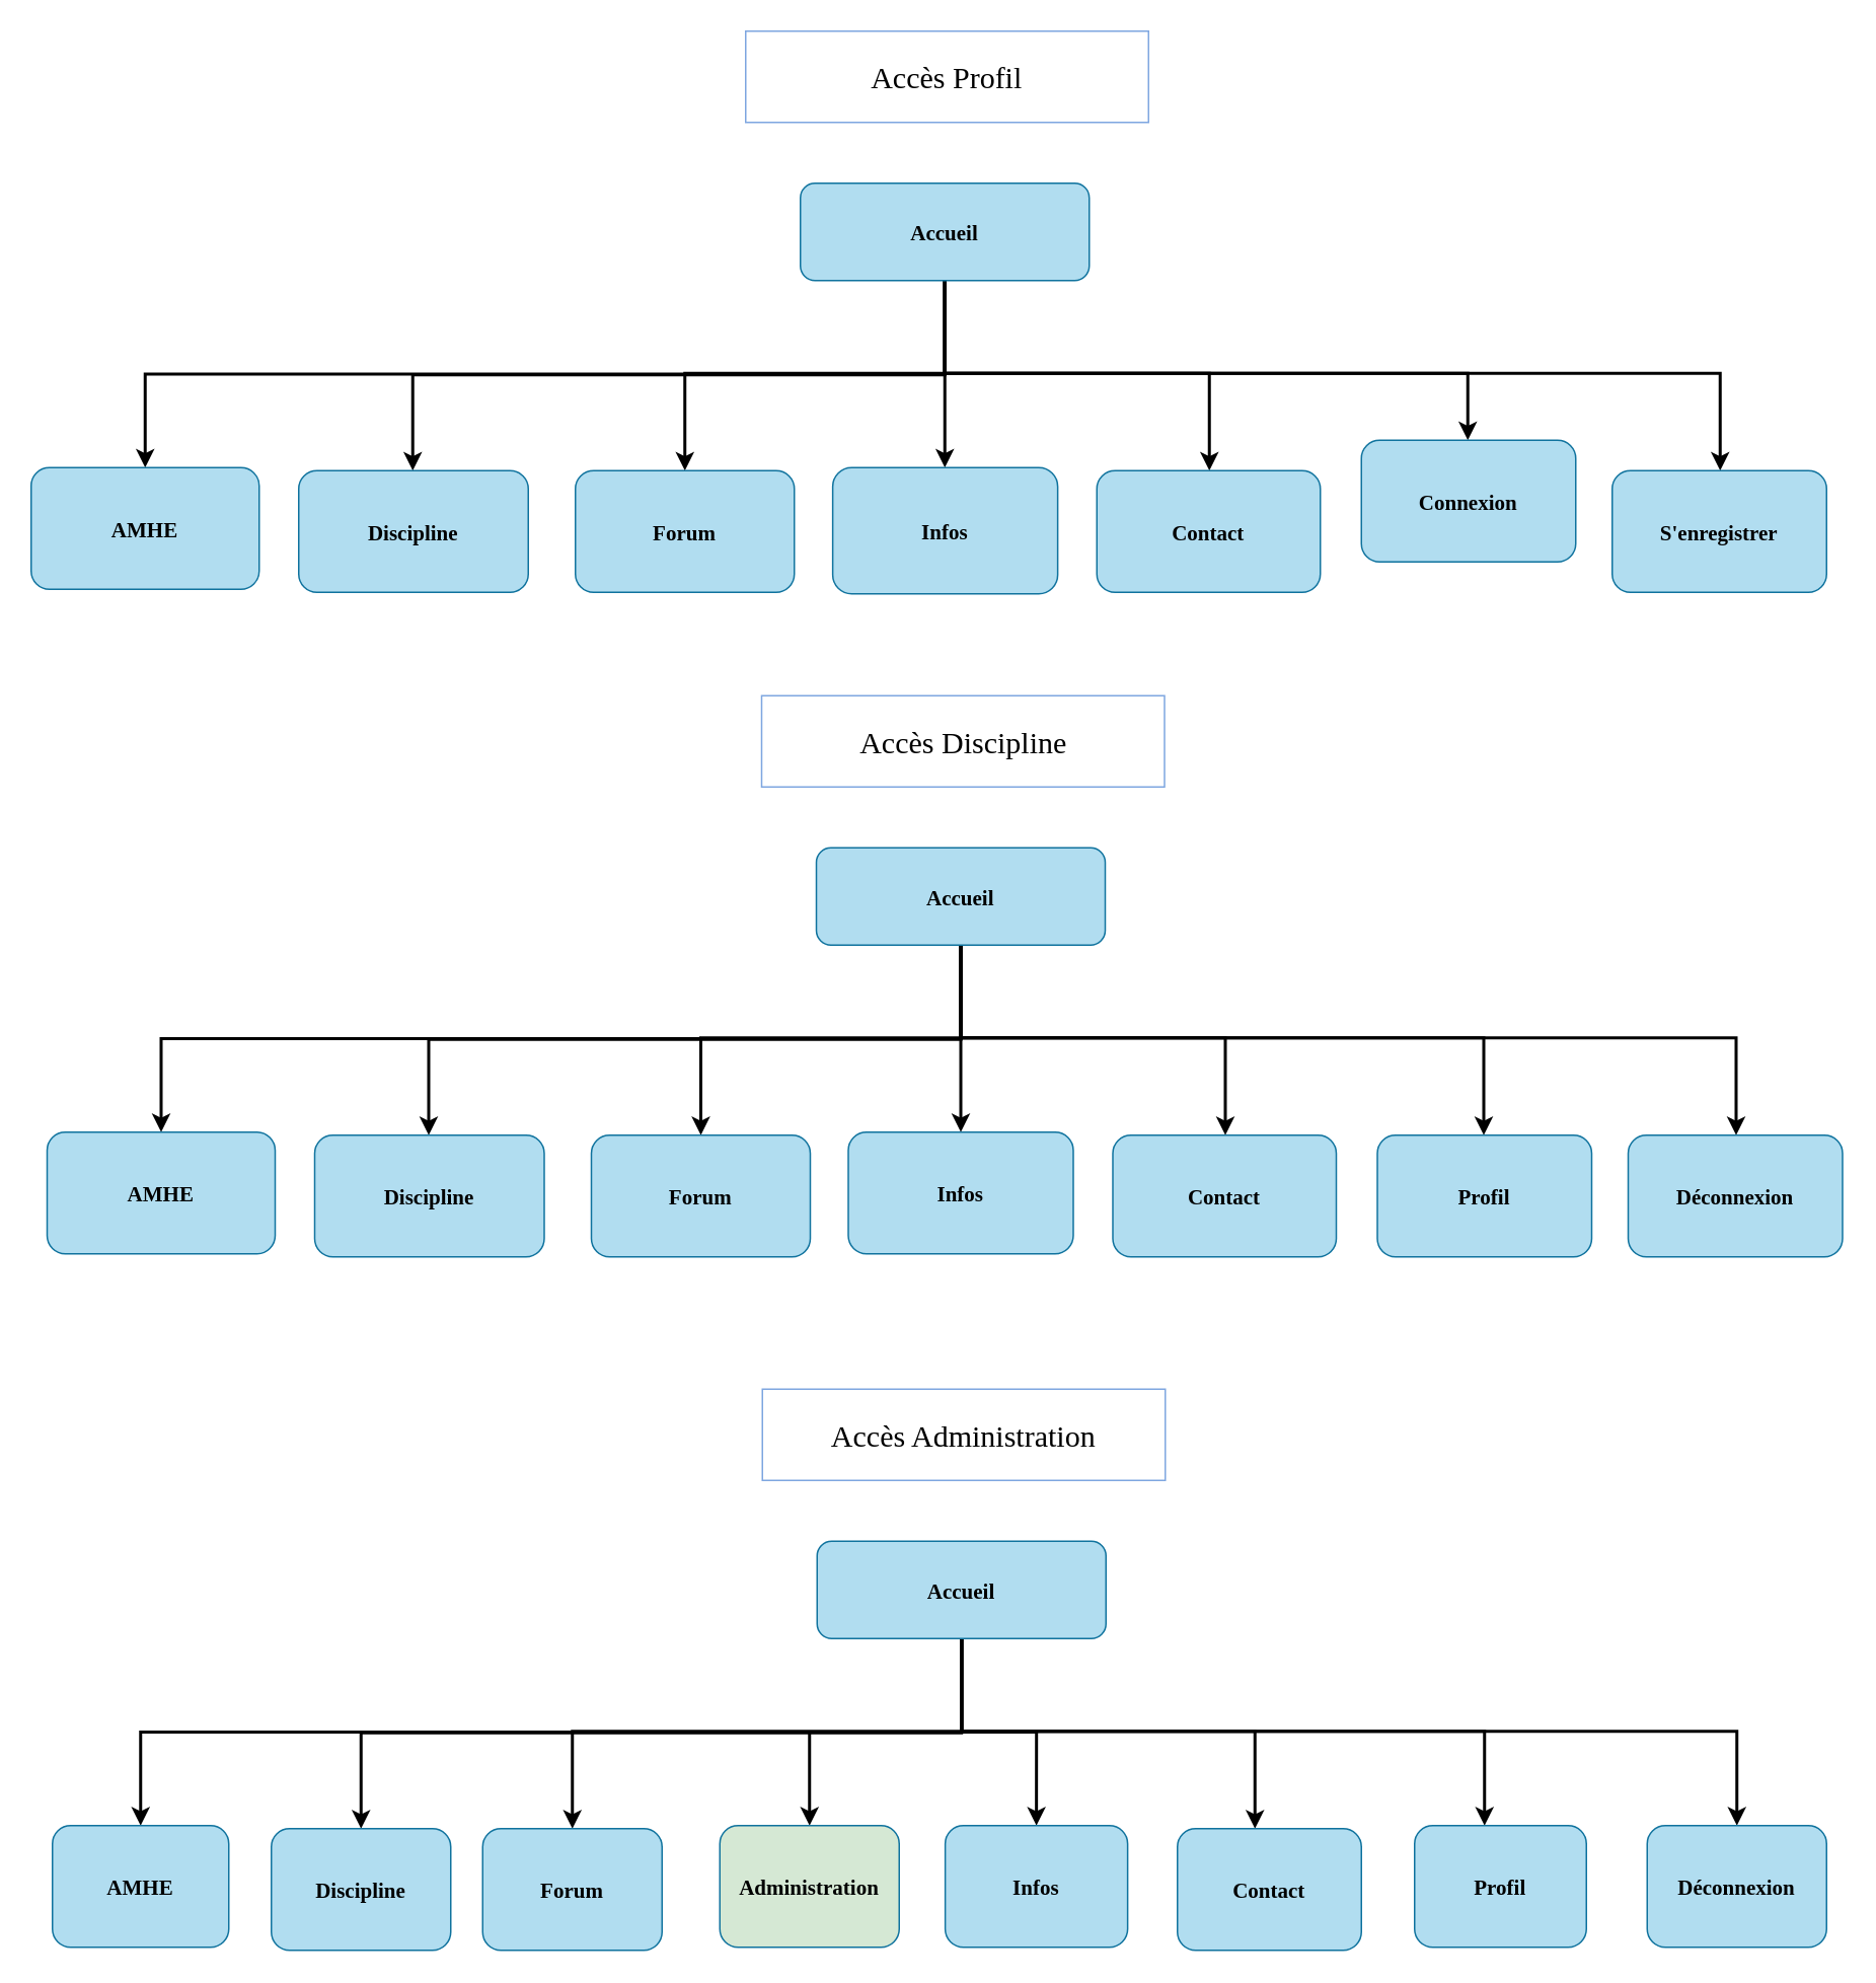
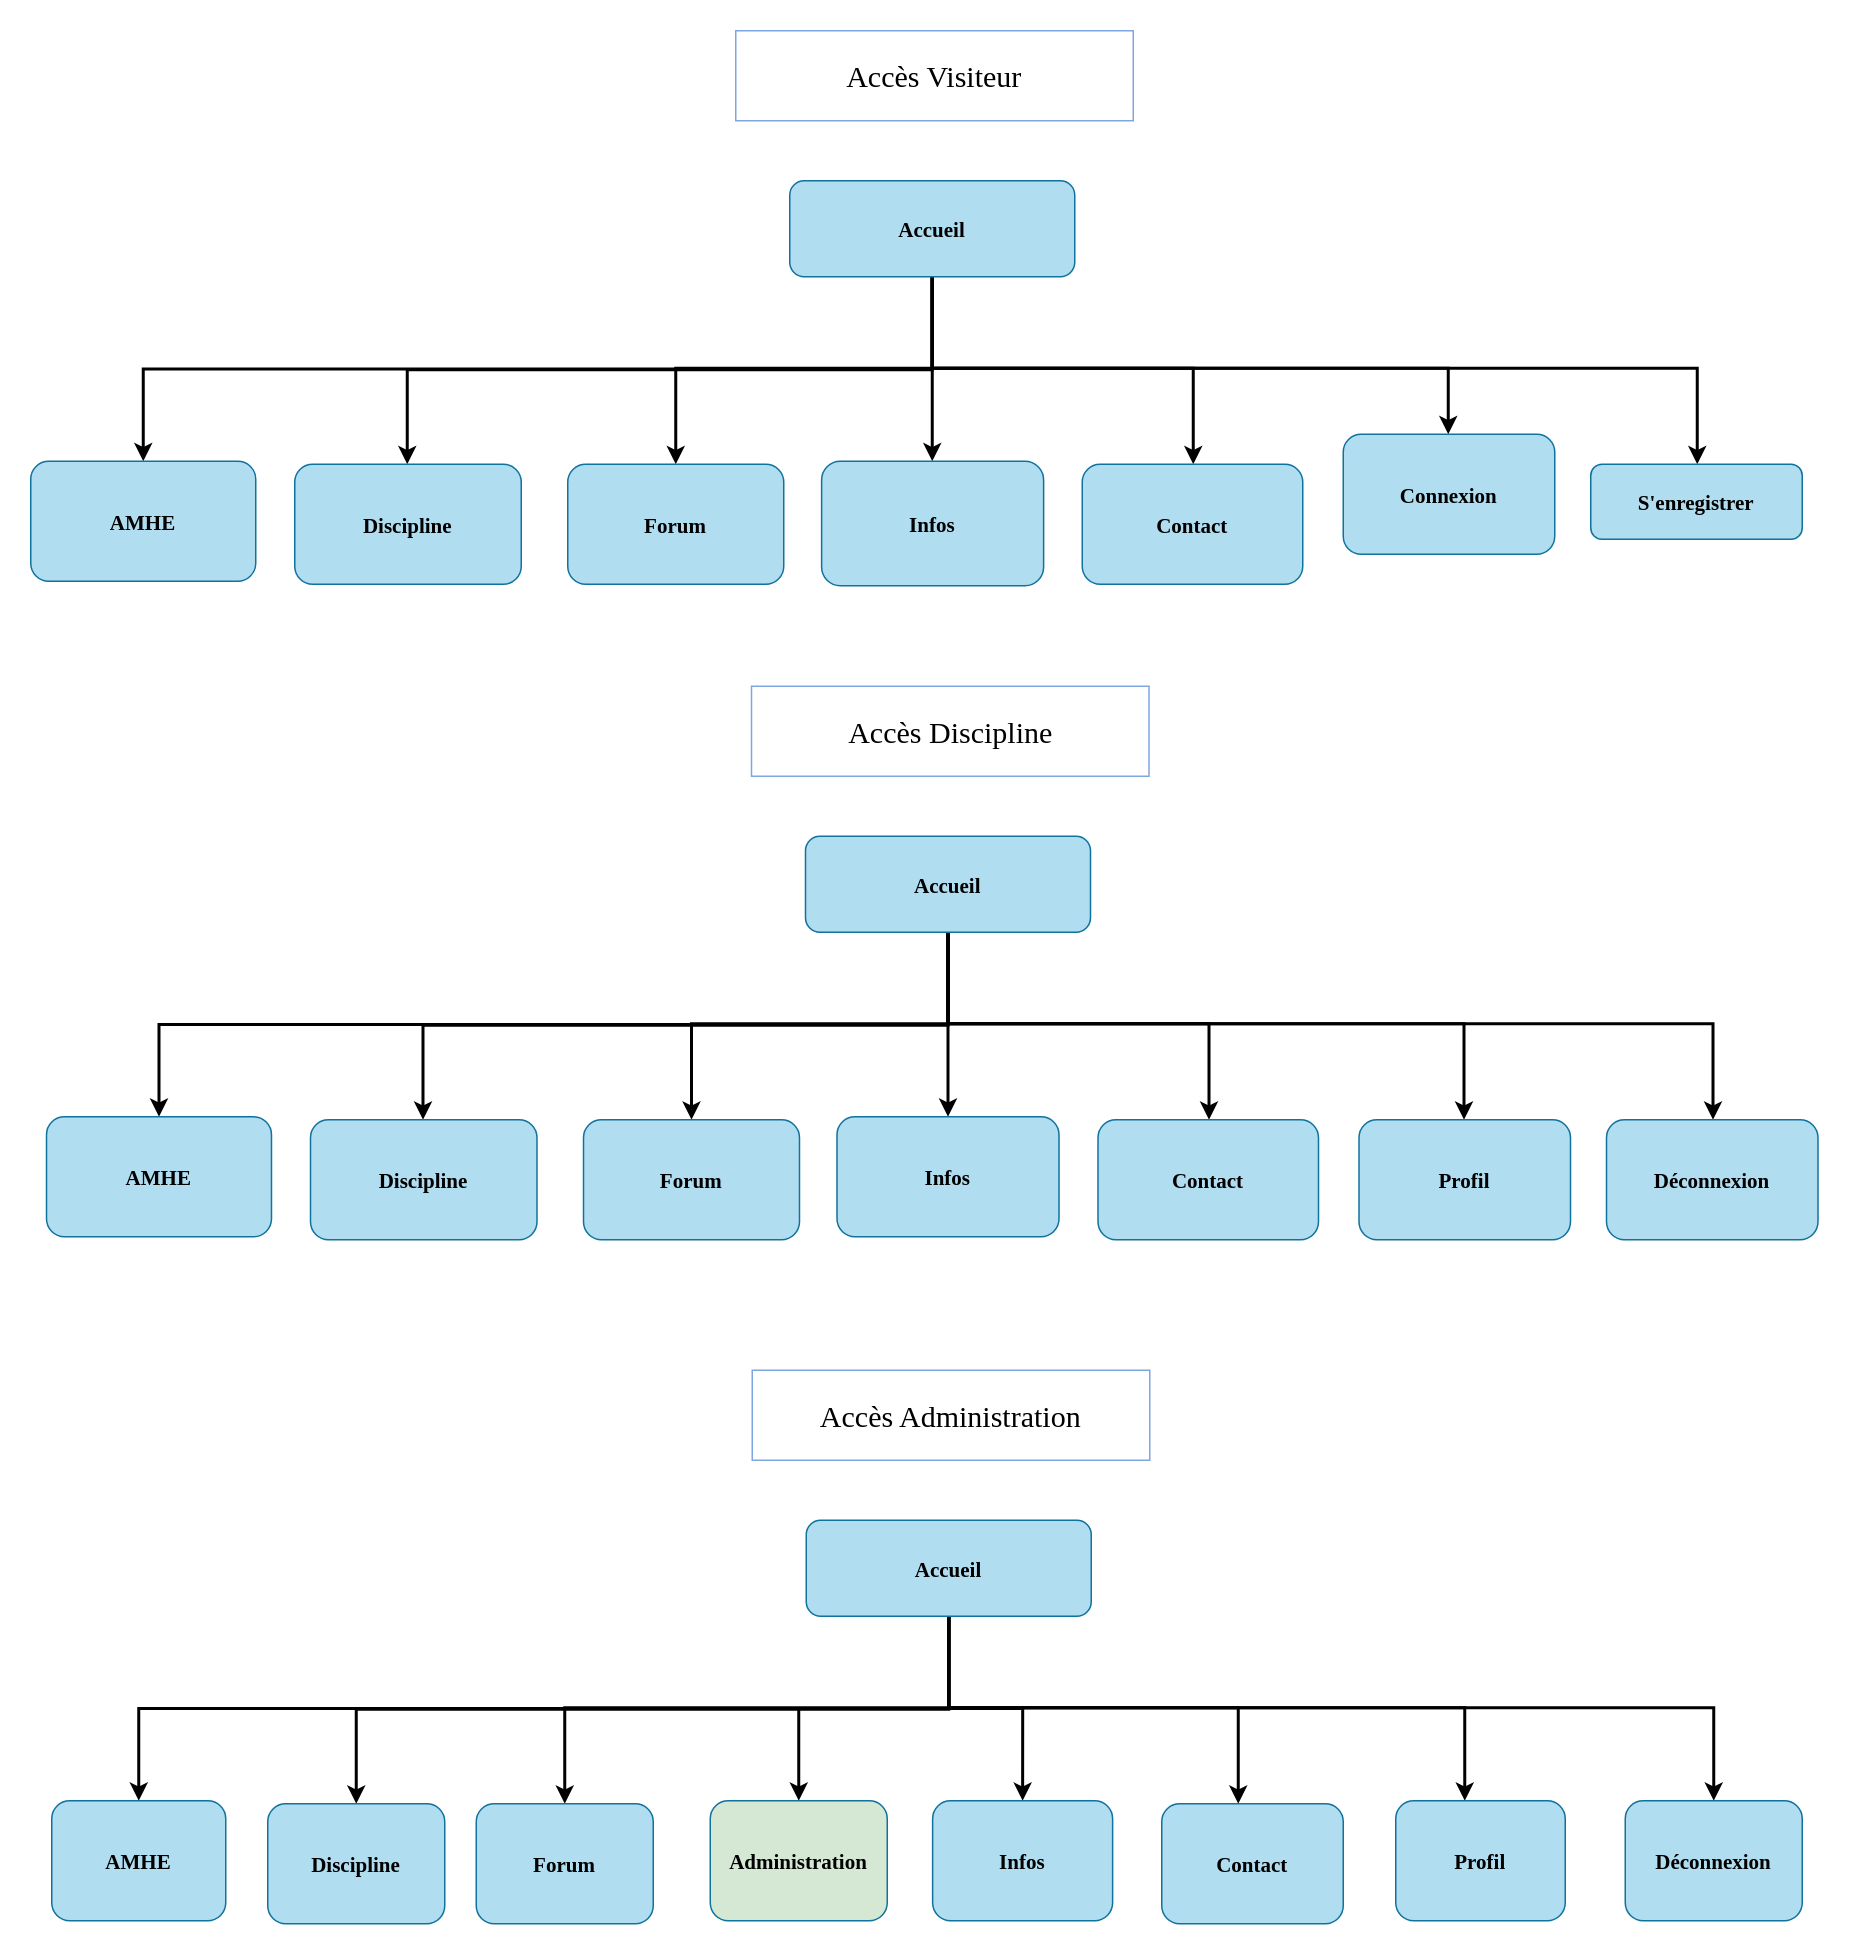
- <mxCell id="17" value="&lt;font style=&quot;font-size: 20px&quot; face=&quot;Comic Sans MS&quot;&gt;Accès Profil&lt;/font&gt;" style="rounded=0;whiteSpace=wrap;html=1;strokeColor=#7EA6E0;" vertex="1" parent="1"><mxGeometry x="490" y="20" width="265" height="60" as="geometry" /></mxCell>
+ <mxCell id="17" value="&lt;font style=&quot;font-size: 20px&quot; face=&quot;Comic Sans MS&quot;&gt;Accès Visiteur&lt;/font&gt;" style="rounded=0;whiteSpace=wrap;html=1;strokeColor=#7EA6E0;" vertex="1" parent="1"><mxGeometry x="490" y="20" width="265" height="60" as="geometry" /></mxCell>
- <mxCell id="16" value="S'enregistrer" style="rounded=1;fillColor=#b1ddf0;strokeColor=#10739e;fontStyle=1;fontFamily=Tahoma;fontSize=14" vertex="1" parent="1"><mxGeometry x="1060" y="309" width="141" height="80" as="geometry" /></mxCell>
+ <mxCell id="16" value="S'enregistrer" style="rounded=1;fillColor=#b1ddf0;strokeColor=#10739e;fontStyle=1;fontFamily=Tahoma;fontSize=14" vertex="1" parent="1"><mxGeometry x="1060" y="309" width="141" height="50" as="geometry" /></mxCell>
